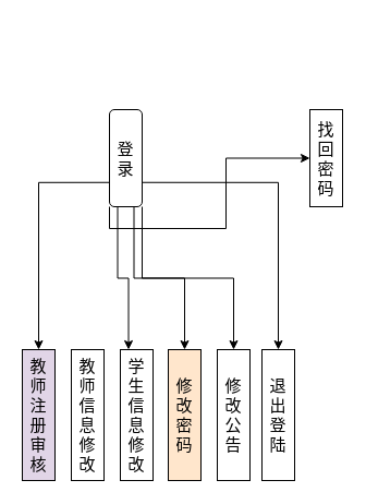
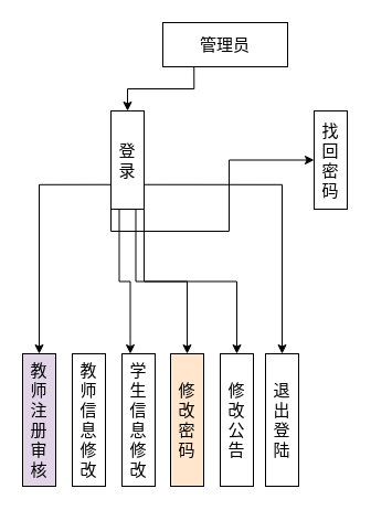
+ <mxCell id="3" value="管理员" style="rounded=0;whiteSpace=wrap;html=1;fontSize=15;" vertex="1" parent="1"><mxGeometry x="147" y="20" width="113" height="40" as="geometry" /></mxCell>
+ <mxCell id="2" style="edgeStyle=orthogonalEdgeStyle;rounded=0;orthogonalLoop=1;jettySize=auto;html=1;exitX=0.25;exitY=1;exitDx=0;exitDy=0;entryX=0.5;entryY=0;entryDx=0;entryDy=0;" edge="1" parent="1" source="3" target="10"><mxGeometry relative="1" as="geometry" /></mxCell>
- <mxCell id="10" value="登录" style="whiteSpace=wrap;html=1;fontSize=15;rounded=1;" vertex="1" parent="1"><mxGeometry x="100" y="100" width="30" height="89" as="geometry" /></mxCell>
+ <mxCell id="10" value="登录" style="rounded=0;whiteSpace=wrap;html=1;fontSize=15;" vertex="1" parent="1"><mxGeometry x="100" y="100" width="30" height="89" as="geometry" /></mxCell>
